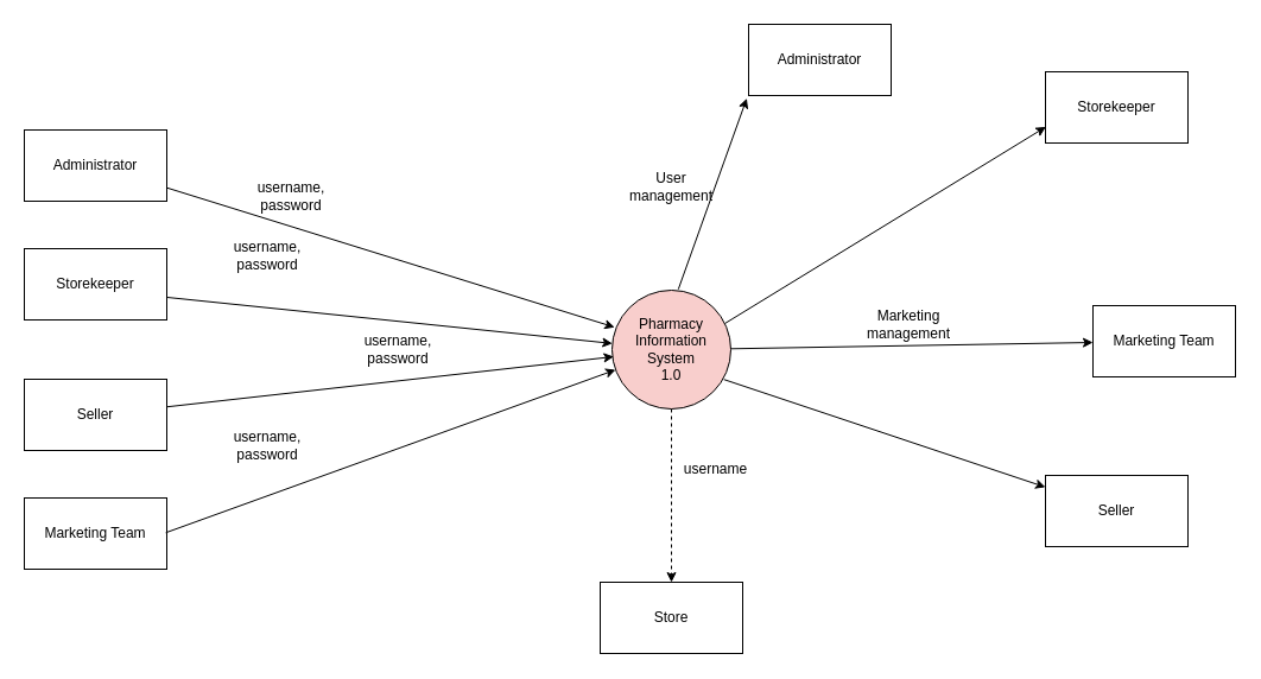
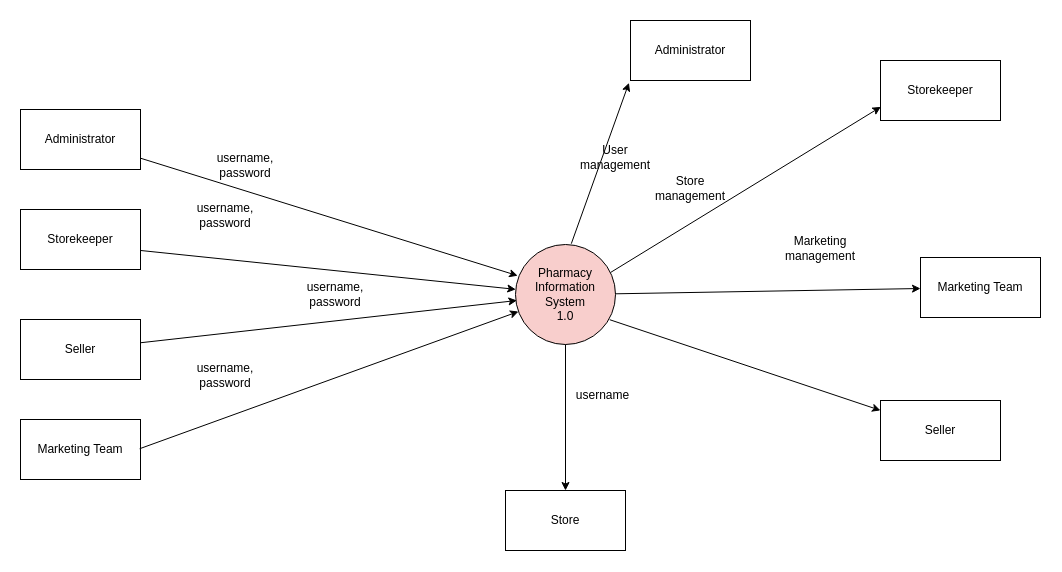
- <mxCell id="20" value="User management" style="text;html=1;strokeColor=none;fillColor=none;align=center;verticalAlign=middle;whiteSpace=wrap;rounded=0;" parent="1" vertex="1"><mxGeometry x="540" y="144" width="50" height="25" as="geometry" /></mxCell>
+ <mxCell id="20" value="User management" style="text;html=1;strokeColor=none;fillColor=none;align=center;verticalAlign=middle;whiteSpace=wrap;rounded=0;" parent="1" vertex="1"><mxGeometry x="590" y="144" width="50" height="25" as="geometry" /></mxCell>
+ <mxCell id="22" value="Store management" style="text;html=1;strokeColor=none;fillColor=none;align=center;verticalAlign=middle;whiteSpace=wrap;rounded=0;" parent="1" vertex="1"><mxGeometry x="665" y="175" width="50" height="25" as="geometry" /></mxCell>
- <mxCell id="25" value="Marketing management" style="text;html=1;strokeColor=none;fillColor=none;align=center;verticalAlign=middle;whiteSpace=wrap;rounded=0;" parent="1" vertex="1"><mxGeometry x="740" y="260" width="50" height="25" as="geometry" /></mxCell>
+ <mxCell id="25" value="Marketing management" style="text;html=1;strokeColor=none;fillColor=none;align=center;verticalAlign=middle;whiteSpace=wrap;rounded=0;" parent="1" vertex="1"><mxGeometry x="795" y="235" width="50" height="25" as="geometry" /></mxCell>
- <mxCell id="27" value="" style="endArrow=classic;html=1;dashed=1;" parent="1" source="2" target="26" edge="1"><mxGeometry width="50" height="50" relative="1" as="geometry"><mxPoint x="500" y="450" as="sourcePoint" /><mxPoint x="550" y="400" as="targetPoint" /></mxGeometry></mxCell>
+ <mxCell id="27" value="" style="endArrow=classic;html=1;" parent="1" source="2" target="26" edge="1"><mxGeometry width="50" height="50" relative="1" as="geometry"><mxPoint x="500" y="450" as="sourcePoint" /><mxPoint x="550" y="400" as="targetPoint" /></mxGeometry></mxCell>
